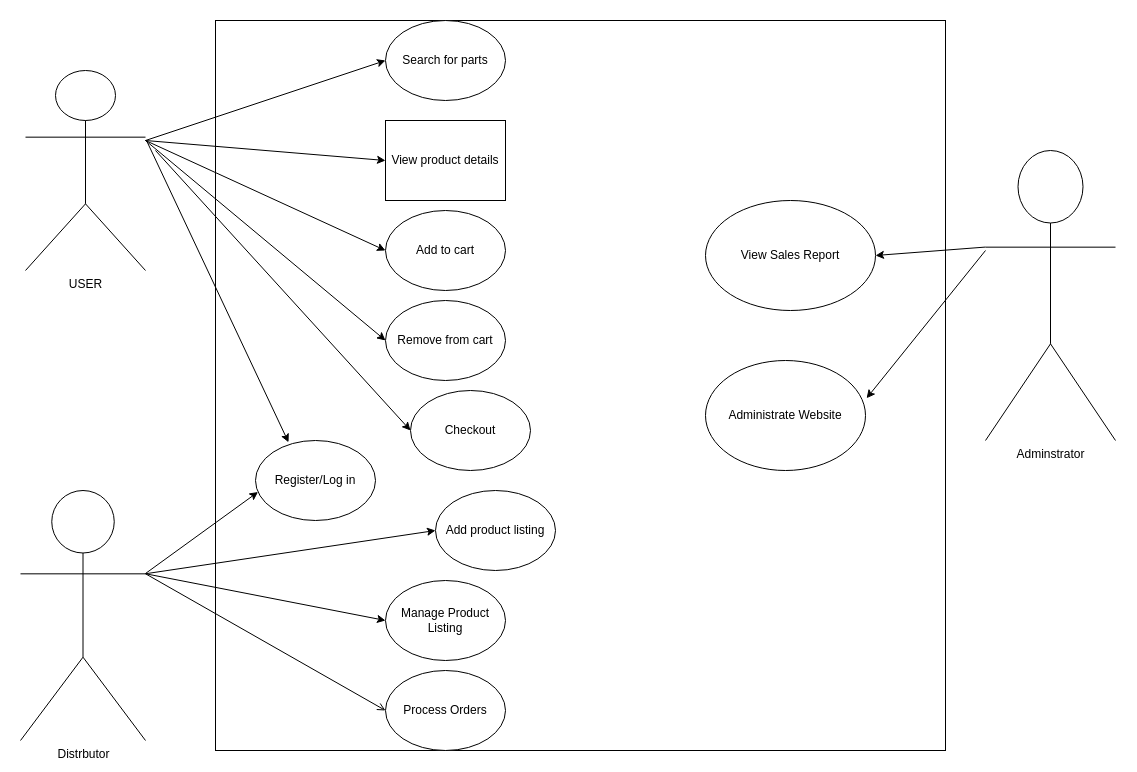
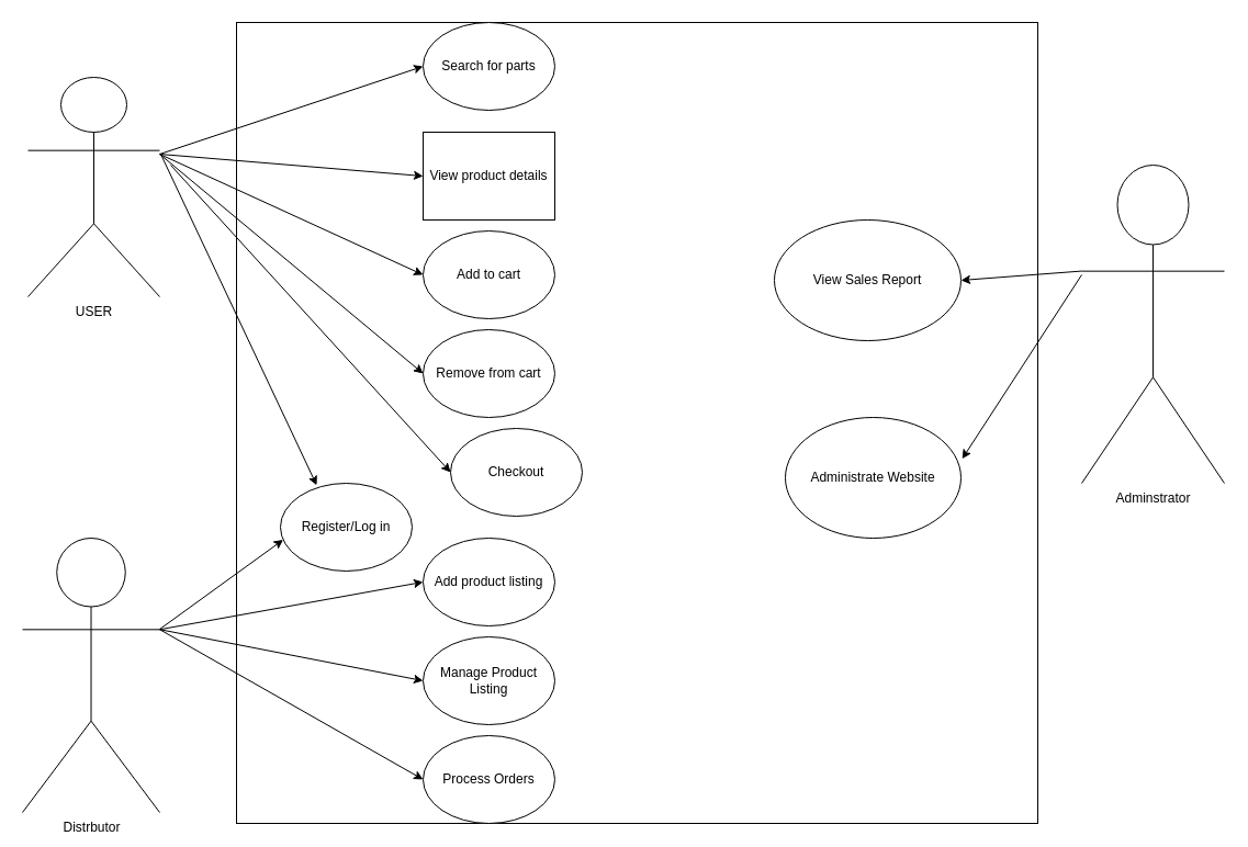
- <mxCell id="18" value="Administrate Website" style="ellipse;whiteSpace=wrap;html=1;" parent="1" vertex="1"><mxGeometry x="705" y="360" width="160" height="110" as="geometry" /></mxCell>
+ <mxCell id="18" value="Administrate Website" style="ellipse;whiteSpace=wrap;html=1;" parent="1" vertex="1"><mxGeometry x="715" y="380" width="160" height="110" as="geometry" /></mxCell>
- <mxCell id="13" value="Add product listing" style="ellipse;whiteSpace=wrap;html=1;" parent="1" vertex="1"><mxGeometry x="435" y="490" width="120" height="80" as="geometry" /></mxCell>
+ <mxCell id="13" value="Add product listing" style="ellipse;whiteSpace=wrap;html=1;" parent="1" vertex="1"><mxGeometry x="385" y="490" width="120" height="80" as="geometry" /></mxCell>
- <mxCell id="29" value="" style="endArrow=open;html=1;rounded=0;entryX=0;entryY=0.5;entryDx=0;entryDy=0;exitX=1;exitY=0.333;exitDx=0;exitDy=0;exitPerimeter=0;" edge="1" parent="1" source="4" target="15"><mxGeometry width="50" height="50" relative="1" as="geometry"><mxPoint x="155" y="583" as="sourcePoint" /><mxPoint x="395" y="630" as="targetPoint" /></mxGeometry></mxCell>
+ <mxCell id="29" value="" style="endArrow=classic;html=1;rounded=0;entryX=0;entryY=0.5;entryDx=0;entryDy=0;exitX=1;exitY=0.333;exitDx=0;exitDy=0;exitPerimeter=0;" edge="1" parent="1" source="4" target="15"><mxGeometry width="50" height="50" relative="1" as="geometry"><mxPoint x="155" y="583" as="sourcePoint" /><mxPoint x="395" y="630" as="targetPoint" /></mxGeometry></mxCell>
